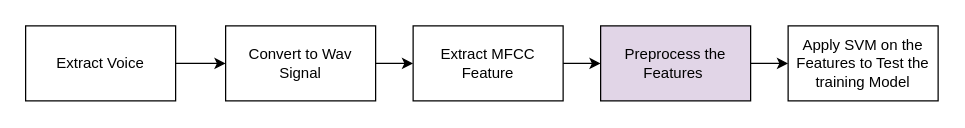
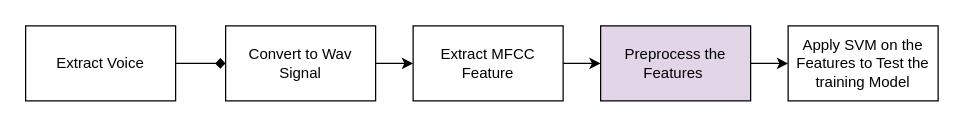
- <mxCell id="3" value="" style="endArrow=classic;html=1;exitX=1;exitY=0.5;exitDx=0;exitDy=0;entryX=0;entryY=0.5;entryDx=0;entryDy=0;" edge="1" parent="1" source="2" target="4"><mxGeometry width="50" height="50" relative="1" as="geometry"><mxPoint x="380" y="100" as="sourcePoint" /><mxPoint x="387" y="-10" as="targetPoint" /></mxGeometry></mxCell>
+ <mxCell id="3" value="" style="endArrow=diamond;html=1;exitX=1;exitY=0.5;exitDx=0;exitDy=0;entryX=0;entryY=0.5;entryDx=0;entryDy=0;" edge="1" parent="1" source="2" target="4"><mxGeometry width="50" height="50" relative="1" as="geometry"><mxPoint x="380" y="100" as="sourcePoint" /><mxPoint x="387" y="-10" as="targetPoint" /></mxGeometry></mxCell>
